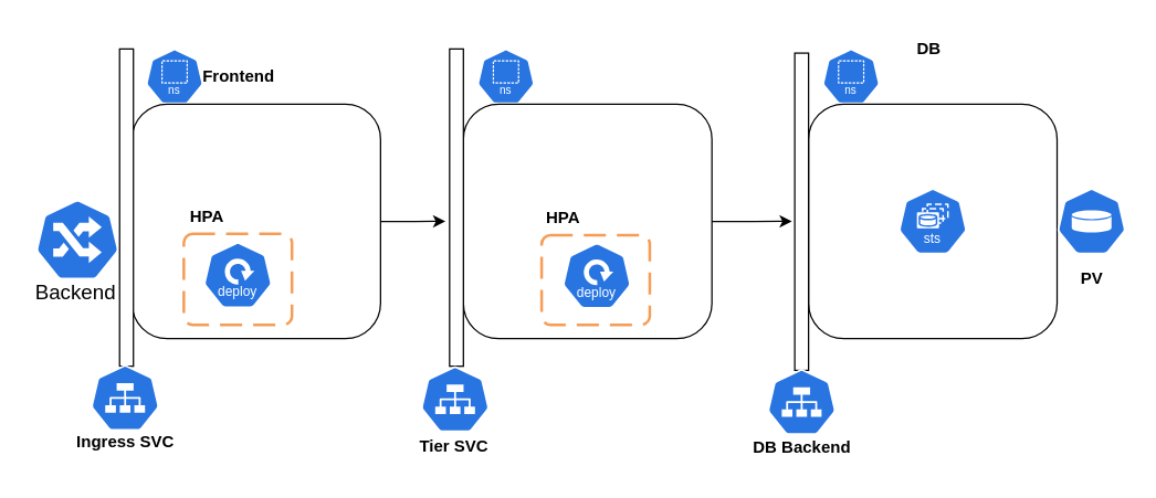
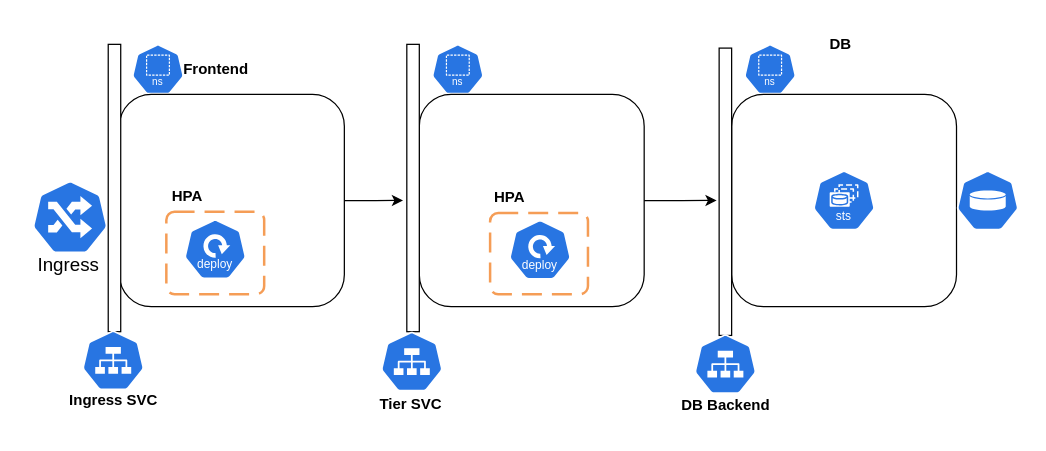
- <mxCell id="28" value="&lt;b&gt;PV&lt;/b&gt;" style="text;html=1;align=center;verticalAlign=middle;resizable=0;points=[];autosize=1;strokeColor=none;fillColor=none;" vertex="1" parent="1"><mxGeometry x="770" y="187" width="40" height="30" as="geometry" /></mxCell>
- <mxCell id="16" value="&lt;font style=&quot;font-size: 15px;&quot;&gt;Backend&amp;nbsp;&lt;/font&gt;&lt;div style=&quot;font-size: 15px;&quot;&gt;&lt;br&gt;&lt;/div&gt;" style="text;html=1;align=center;verticalAlign=middle;resizable=0;points=[];autosize=1;strokeColor=none;fillColor=none;" vertex="1" parent="1"><mxGeometry x="20.5" y="195" width="70" height="50" as="geometry" /></mxCell>
+ <mxCell id="16" value="&lt;font style=&quot;font-size: 15px;&quot;&gt;Ingress&amp;nbsp;&lt;/font&gt;&lt;div style=&quot;font-size: 15px;&quot;&gt;&lt;br&gt;&lt;/div&gt;" style="text;html=1;align=center;verticalAlign=middle;resizable=0;points=[];autosize=1;strokeColor=none;fillColor=none;" vertex="1" parent="1"><mxGeometry x="20.5" y="195" width="70" height="50" as="geometry" /></mxCell>
